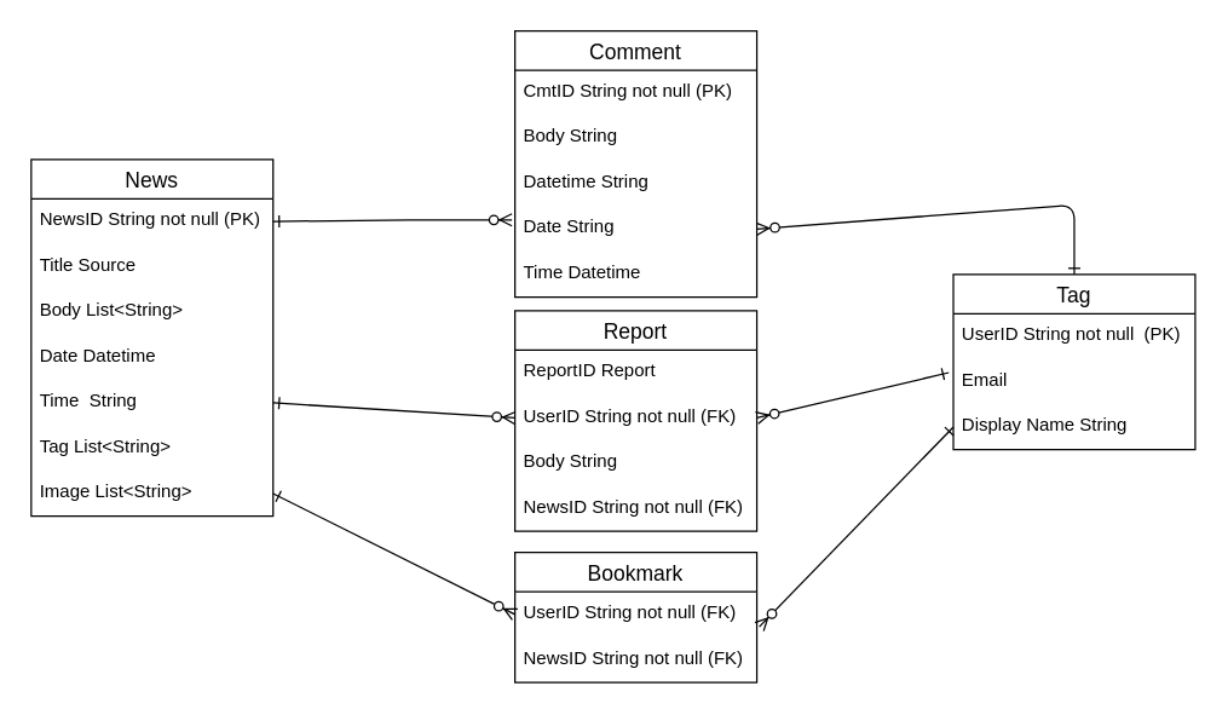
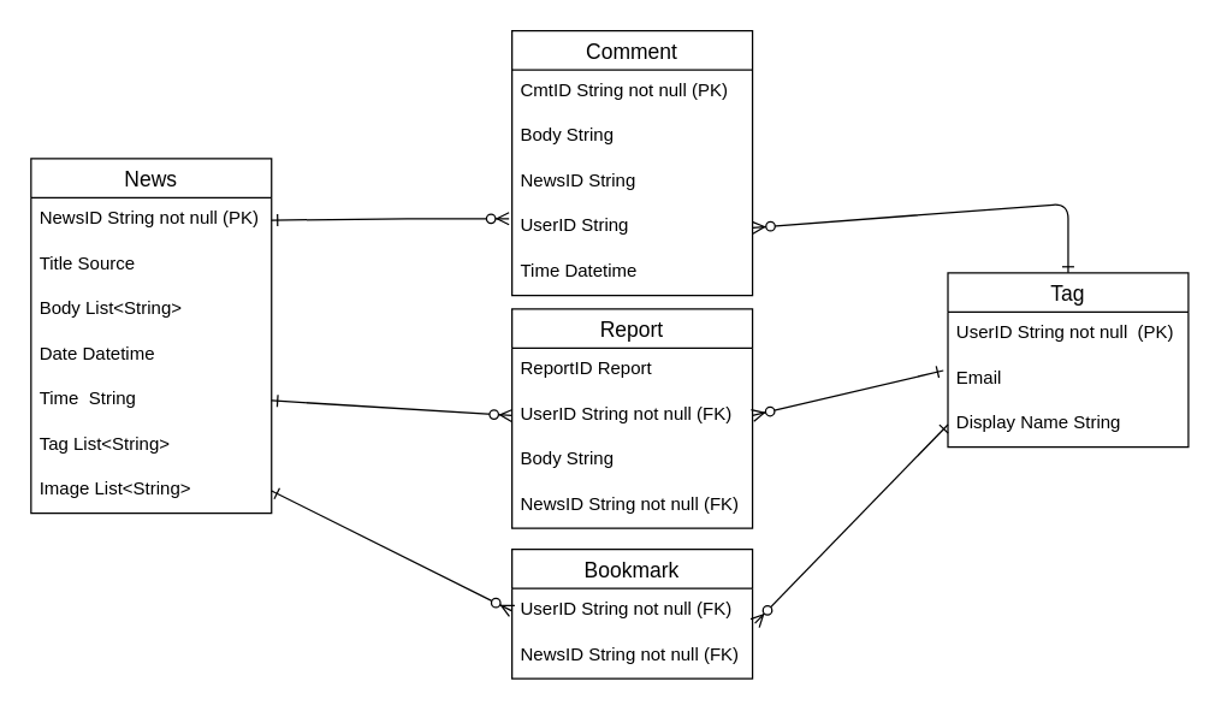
- <mxCell id="25" value="Datetime String" style="text;strokeColor=none;fillColor=none;spacingLeft=4;spacingRight=4;overflow=hidden;rotatable=0;points=[[0,0.5],[1,0.5]];portConstraint=eastwest;fontSize=12;" vertex="1" parent="22"><mxGeometry y="86" width="160" height="30" as="geometry" /></mxCell>
+ <mxCell id="25" value="NewsID String" style="text;strokeColor=none;fillColor=none;spacingLeft=4;spacingRight=4;overflow=hidden;rotatable=0;points=[[0,0.5],[1,0.5]];portConstraint=eastwest;fontSize=12;" vertex="1" parent="22"><mxGeometry y="86" width="160" height="30" as="geometry" /></mxCell>
- <mxCell id="26" value="Date String" style="text;strokeColor=none;fillColor=none;spacingLeft=4;spacingRight=4;overflow=hidden;rotatable=0;points=[[0,0.5],[1,0.5]];portConstraint=eastwest;fontSize=12;" parent="22" vertex="1"><mxGeometry y="116" width="160" height="30" as="geometry" /></mxCell>
+ <mxCell id="26" value="UserID String" style="text;strokeColor=none;fillColor=none;spacingLeft=4;spacingRight=4;overflow=hidden;rotatable=0;points=[[0,0.5],[1,0.5]];portConstraint=eastwest;fontSize=12;" parent="22" vertex="1"><mxGeometry y="116" width="160" height="30" as="geometry" /></mxCell>
